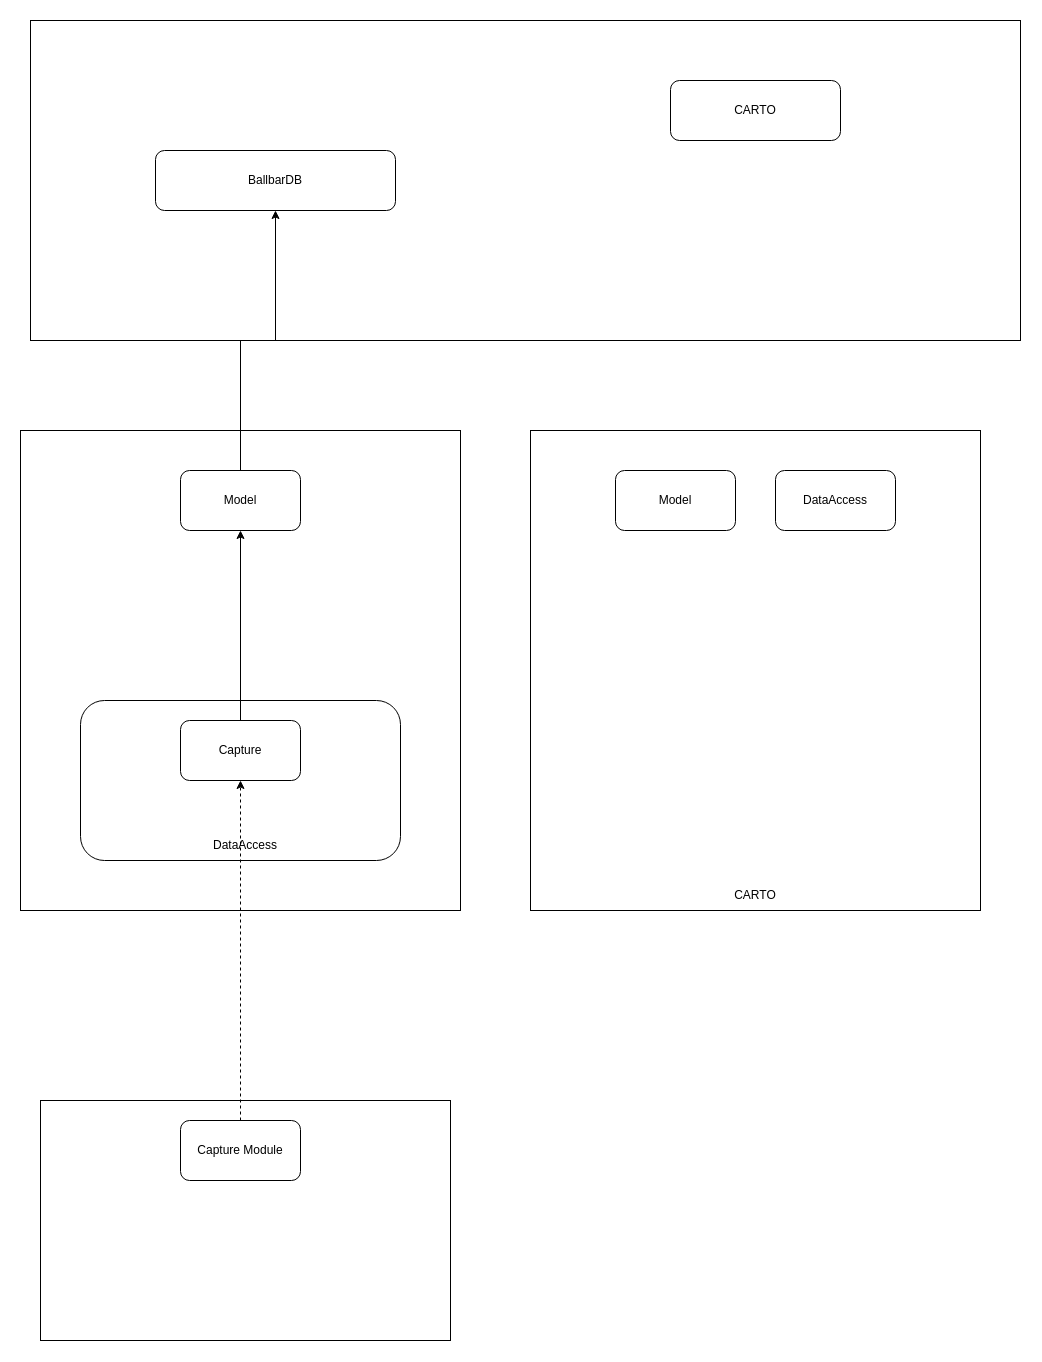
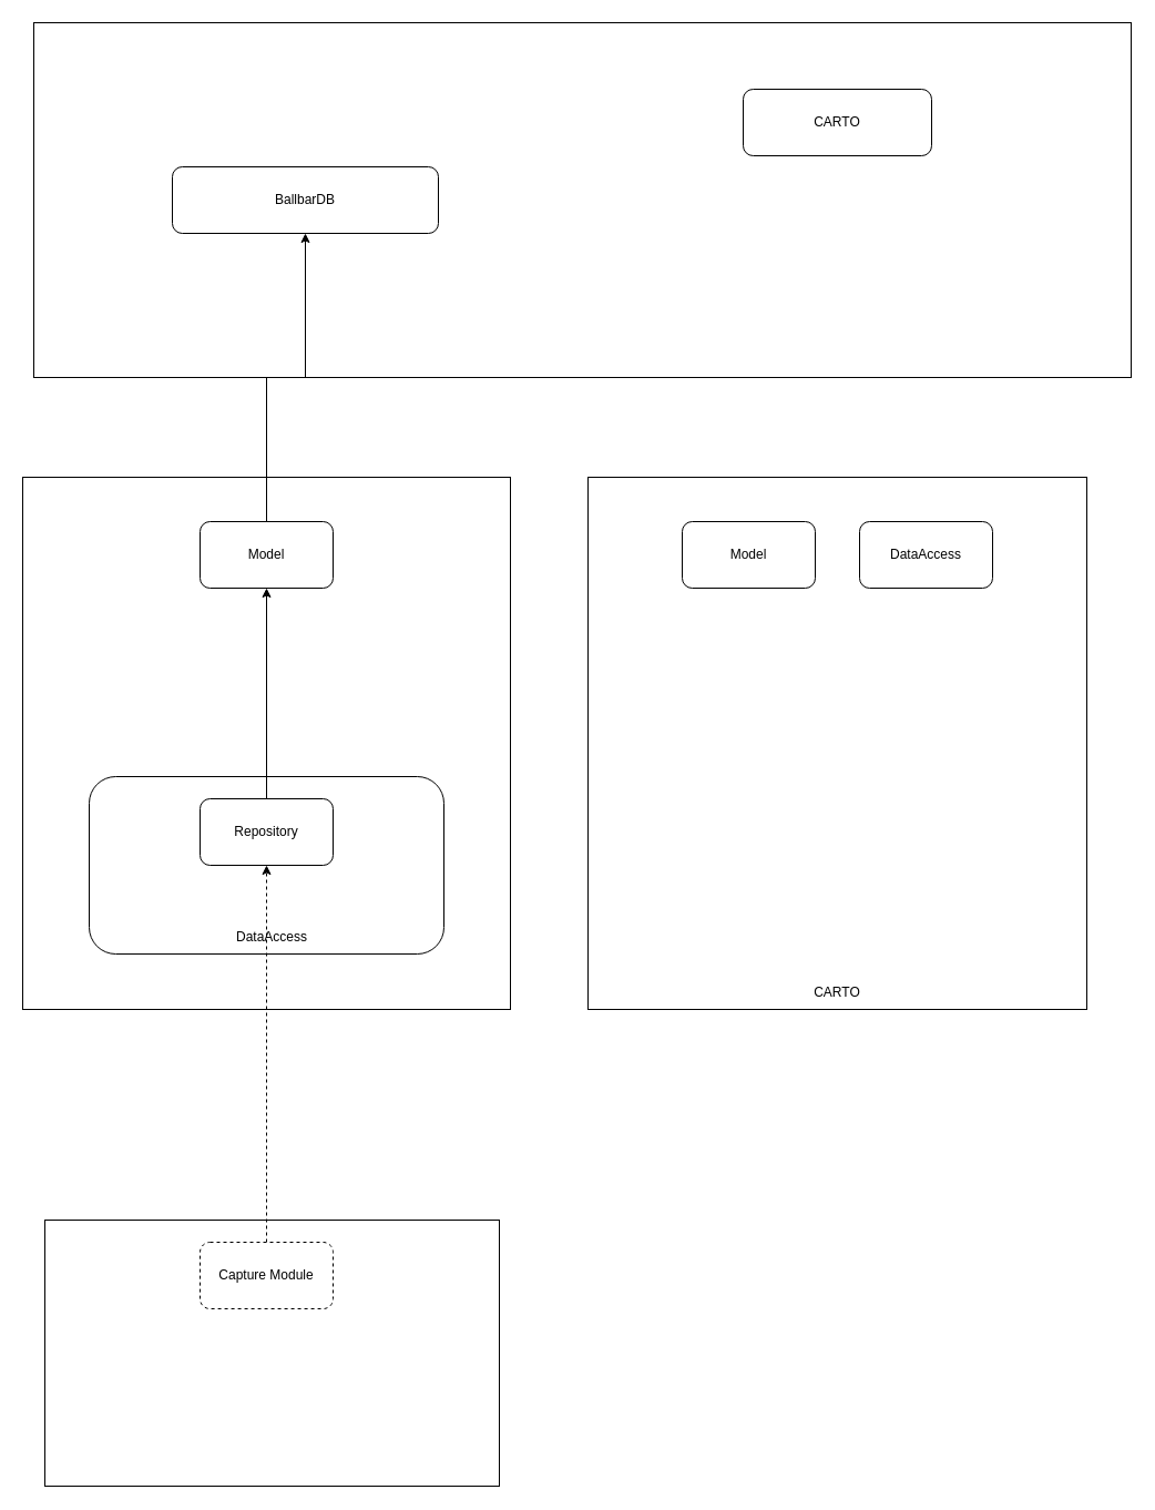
- <mxCell id="16" value="Capture" style="rounded=1;whiteSpace=wrap;html=1;" vertex="1" parent="1"><mxGeometry x="180" y="720" width="120" height="60" as="geometry" /></mxCell>
+ <mxCell id="16" value="Repository" style="rounded=1;whiteSpace=wrap;html=1;" vertex="1" parent="1"><mxGeometry x="180" y="720" width="120" height="60" as="geometry" /></mxCell>
- <mxCell id="13" value="Capture Module" style="rounded=1;whiteSpace=wrap;html=1;" vertex="1" parent="1"><mxGeometry x="180" y="1120" width="120" height="60" as="geometry" /></mxCell>
+ <mxCell id="13" value="Capture Module" style="rounded=1;whiteSpace=wrap;html=1;dashed=1;" vertex="1" parent="1"><mxGeometry x="180" y="1120" width="120" height="60" as="geometry" /></mxCell>
